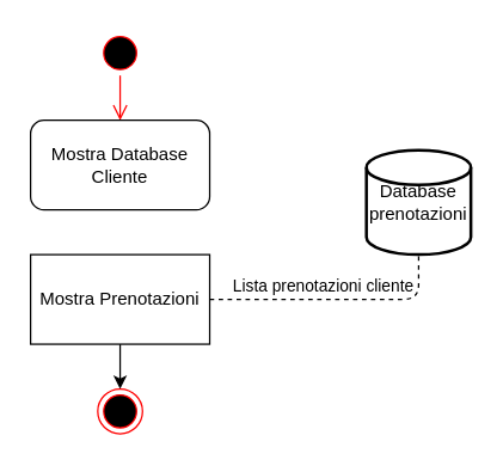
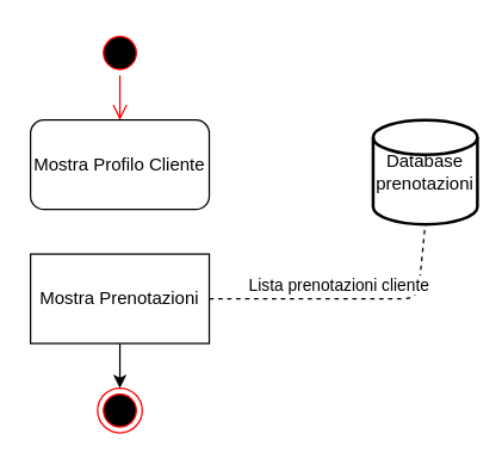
- <mxCell id="4" value="Mostra Database Cliente" style="rounded=1;whiteSpace=wrap;html=1;" parent="1" vertex="1"><mxGeometry x="20" y="80" width="120" height="60" as="geometry" /></mxCell>
+ <mxCell id="4" value="Mostra Profilo Cliente" style="rounded=1;whiteSpace=wrap;html=1;" parent="1" vertex="1"><mxGeometry x="20" y="80" width="120" height="60" as="geometry" /></mxCell>
- <mxCell id="8" value="Database&lt;br&gt;prenotazioni" style="strokeWidth=2;html=1;shape=mxgraph.flowchart.database;whiteSpace=wrap;" vertex="1" parent="1"><mxGeometry x="245" y="100" width="70" height="70" as="geometry" /></mxCell>
+ <mxCell id="8" value="Database&lt;br&gt;prenotazioni" style="strokeWidth=2;html=1;shape=mxgraph.flowchart.database;whiteSpace=wrap;" vertex="1" parent="1"><mxGeometry x="250" y="80" width="70" height="70" as="geometry" /></mxCell>
